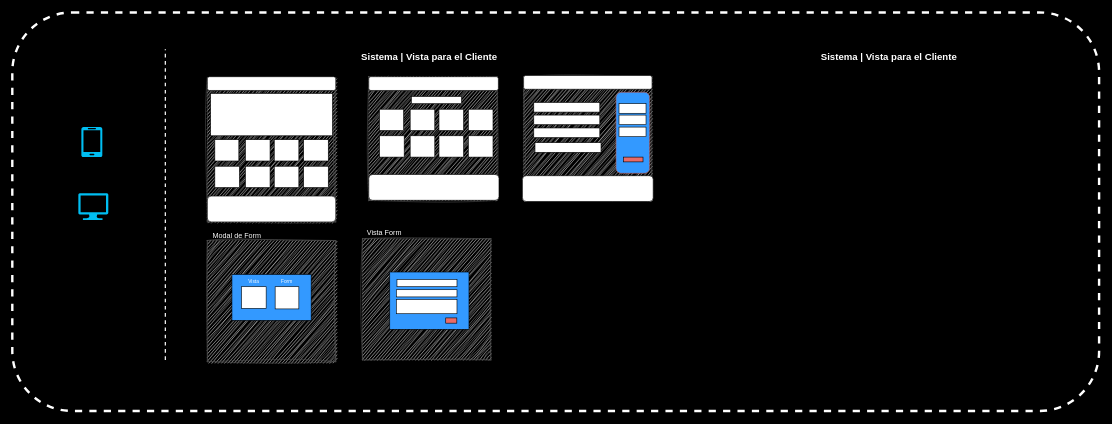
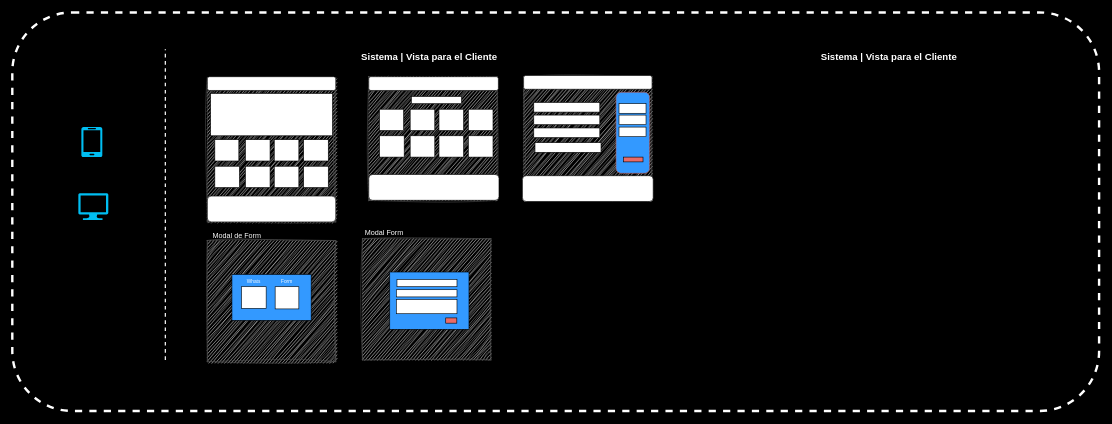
- <mxCell id="59" value="&lt;font color=&quot;#ffffff&quot;&gt;Vista Form&lt;/font&gt;" style="text;html=1;align=center;verticalAlign=middle;whiteSpace=wrap;rounded=0;" parent="1" vertex="1"><mxGeometry x="603.5" y="372" width="71.5" height="30" as="geometry" /></mxCell>
+ <mxCell id="59" value="&lt;font color=&quot;#ffffff&quot;&gt;Modal Form&lt;/font&gt;" style="text;html=1;align=center;verticalAlign=middle;whiteSpace=wrap;rounded=0;" parent="1" vertex="1"><mxGeometry x="603.5" y="372" width="71.5" height="30" as="geometry" /></mxCell>
- <mxCell id="60" value="&lt;font style=&quot;font-size: 8px;&quot; color=&quot;#ffffff&quot;&gt;Vista&lt;/font&gt;" style="text;html=1;align=center;verticalAlign=middle;whiteSpace=wrap;rounded=0;" parent="1" vertex="1"><mxGeometry x="408.25" y="465" width="28.5" height="6" as="geometry" /></mxCell>
+ <mxCell id="60" value="&lt;font style=&quot;font-size: 8px;&quot; color=&quot;#ffffff&quot;&gt;Whats&lt;/font&gt;" style="text;html=1;align=center;verticalAlign=middle;whiteSpace=wrap;rounded=0;" parent="1" vertex="1"><mxGeometry x="408.25" y="465" width="28.5" height="6" as="geometry" /></mxCell>
